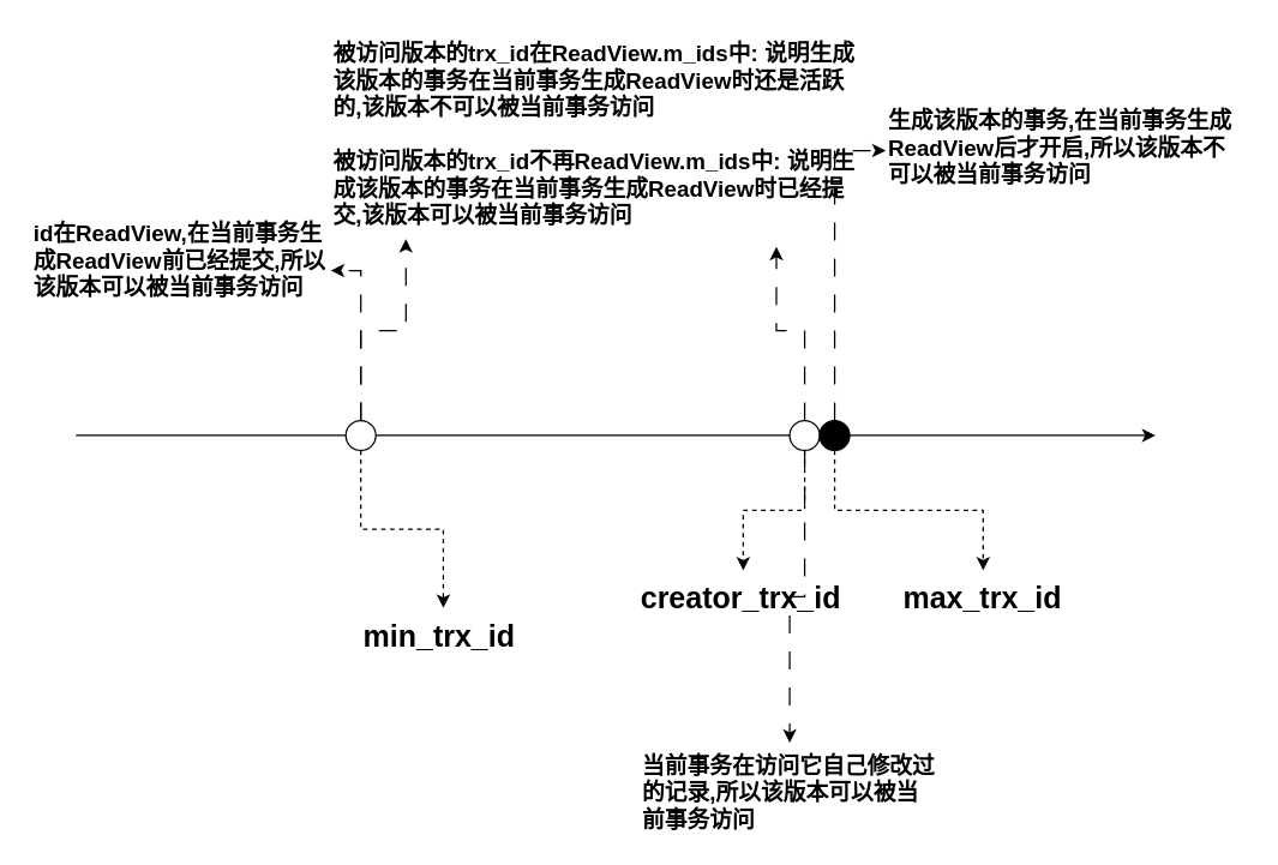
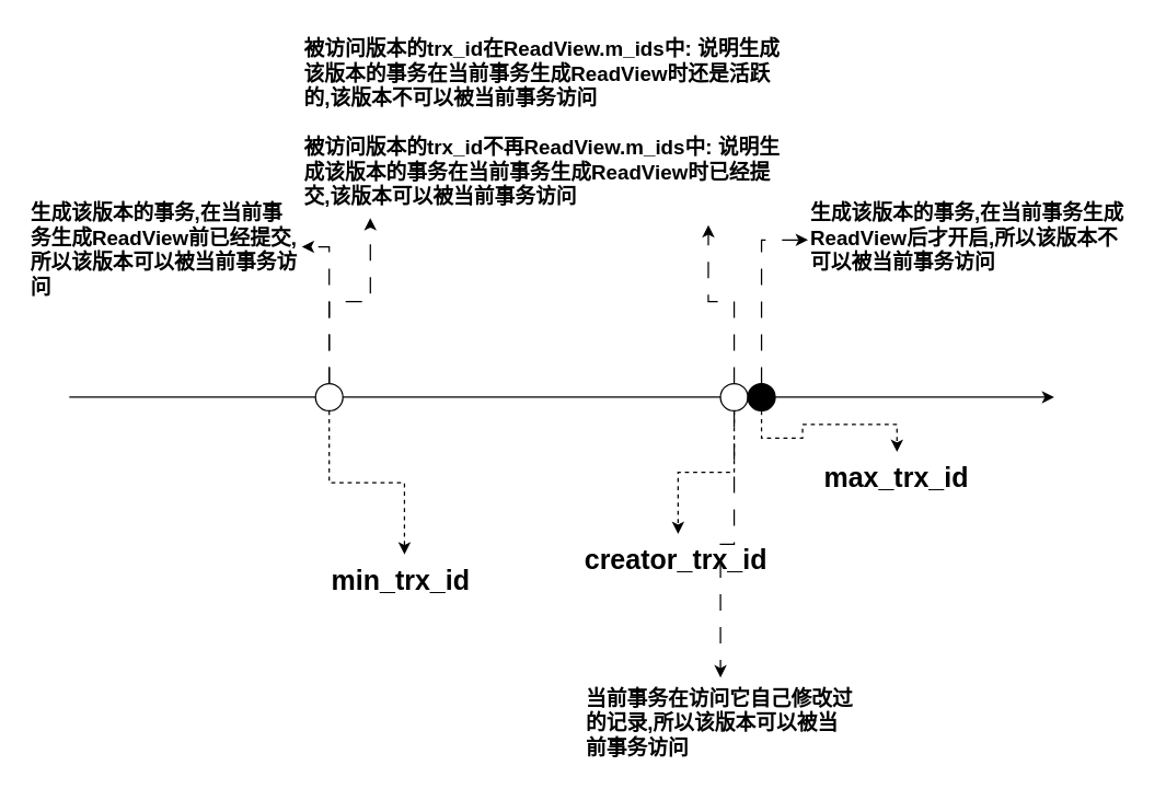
- <mxCell id="19" value="生成该版本的事务,在当前事务生成ReadView后才开启,所以该版本不可以被当前事务访问" style="text;html=1;align=left;verticalAlign=top;whiteSpace=wrap;rounded=0;fontSize=15;fontStyle=1" vertex="1" parent="1"><mxGeometry x="590" y="65" width="240" height="70" as="geometry" /></mxCell>
+ <mxCell id="19" value="生成该版本的事务,在当前事务生成ReadView后才开启,所以该版本不可以被当前事务访问" style="text;html=1;align=left;verticalAlign=top;whiteSpace=wrap;rounded=0;fontSize=15;fontStyle=1" vertex="1" parent="1"><mxGeometry x="590" y="140" width="240" height="70" as="geometry" /></mxCell>
- <mxCell id="18" value="id在ReadView,在当前事务生成ReadView前已经提交,所以该版本可以被当前事务访问" style="text;html=1;align=left;verticalAlign=top;whiteSpace=wrap;rounded=0;fontSize=15;fontStyle=1" vertex="1" parent="1"><mxGeometry x="20" y="140" width="200" height="80" as="geometry" /></mxCell>
+ <mxCell id="18" value="生成该版本的事务,在当前事务生成ReadView前已经提交,所以该版本可以被当前事务访问" style="text;html=1;align=left;verticalAlign=top;whiteSpace=wrap;rounded=0;fontSize=15;fontStyle=1" vertex="1" parent="1"><mxGeometry x="20" y="140" width="200" height="80" as="geometry" /></mxCell>
- <mxCell id="12" value="creator_trx_id" style="text;html=1;align=left;verticalAlign=top;whiteSpace=wrap;rounded=0;fontSize=20;fontStyle=1" vertex="1" parent="1"><mxGeometry x="425" y="380" width="140" height="30" as="geometry" /></mxCell>
+ <mxCell id="12" value="creator_trx_id" style="text;html=1;align=left;verticalAlign=top;whiteSpace=wrap;rounded=0;fontSize=20;fontStyle=1" vertex="1" parent="1"><mxGeometry x="425" y="390" width="140" height="30" as="geometry" /></mxCell>
- <mxCell id="17" value="max_trx_id" style="text;html=1;align=left;verticalAlign=top;whiteSpace=wrap;rounded=0;fontSize=20;fontStyle=1" vertex="1" parent="1"><mxGeometry x="600" y="380" width="110" height="30" as="geometry" /></mxCell>
+ <mxCell id="17" value="max_trx_id" style="text;html=1;align=left;verticalAlign=top;whiteSpace=wrap;rounded=0;fontSize=20;fontStyle=1" vertex="1" parent="1"><mxGeometry x="600" y="330" width="110" height="30" as="geometry" /></mxCell>
